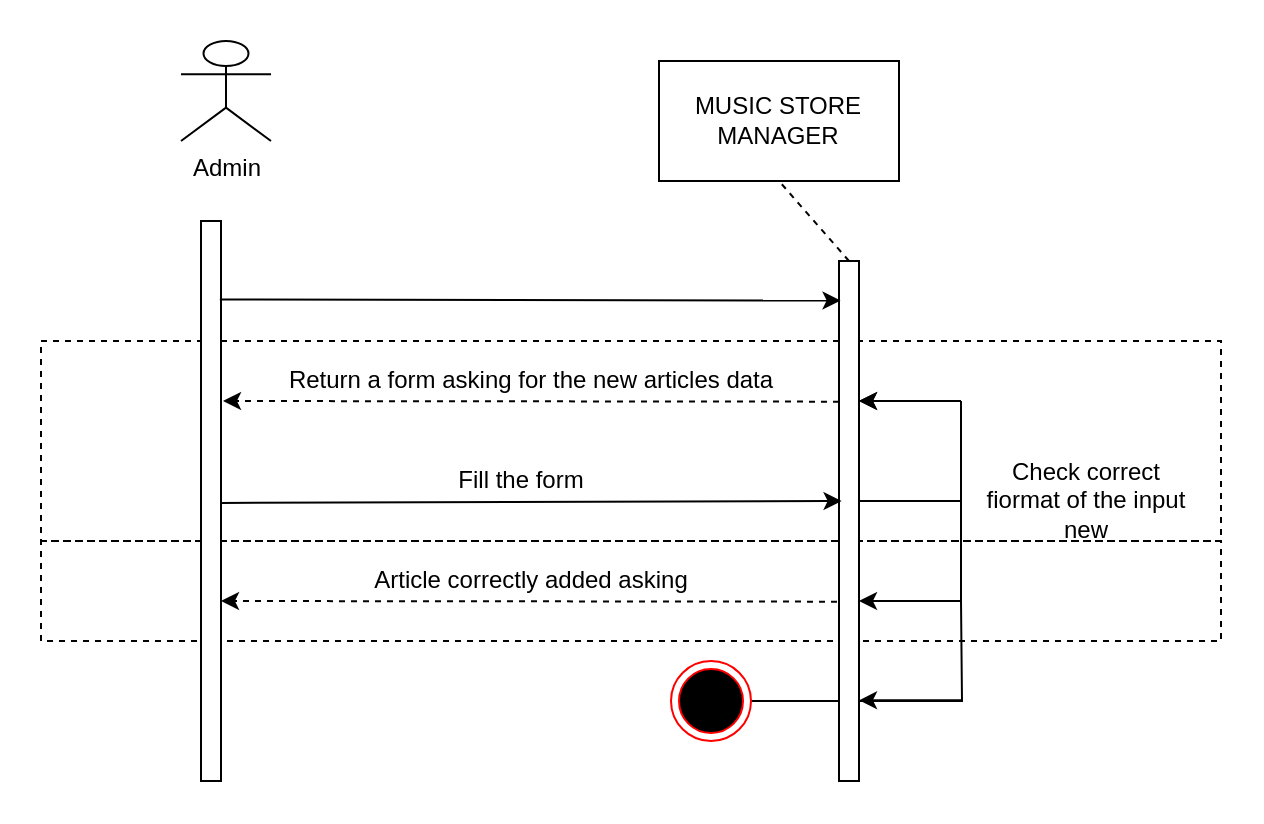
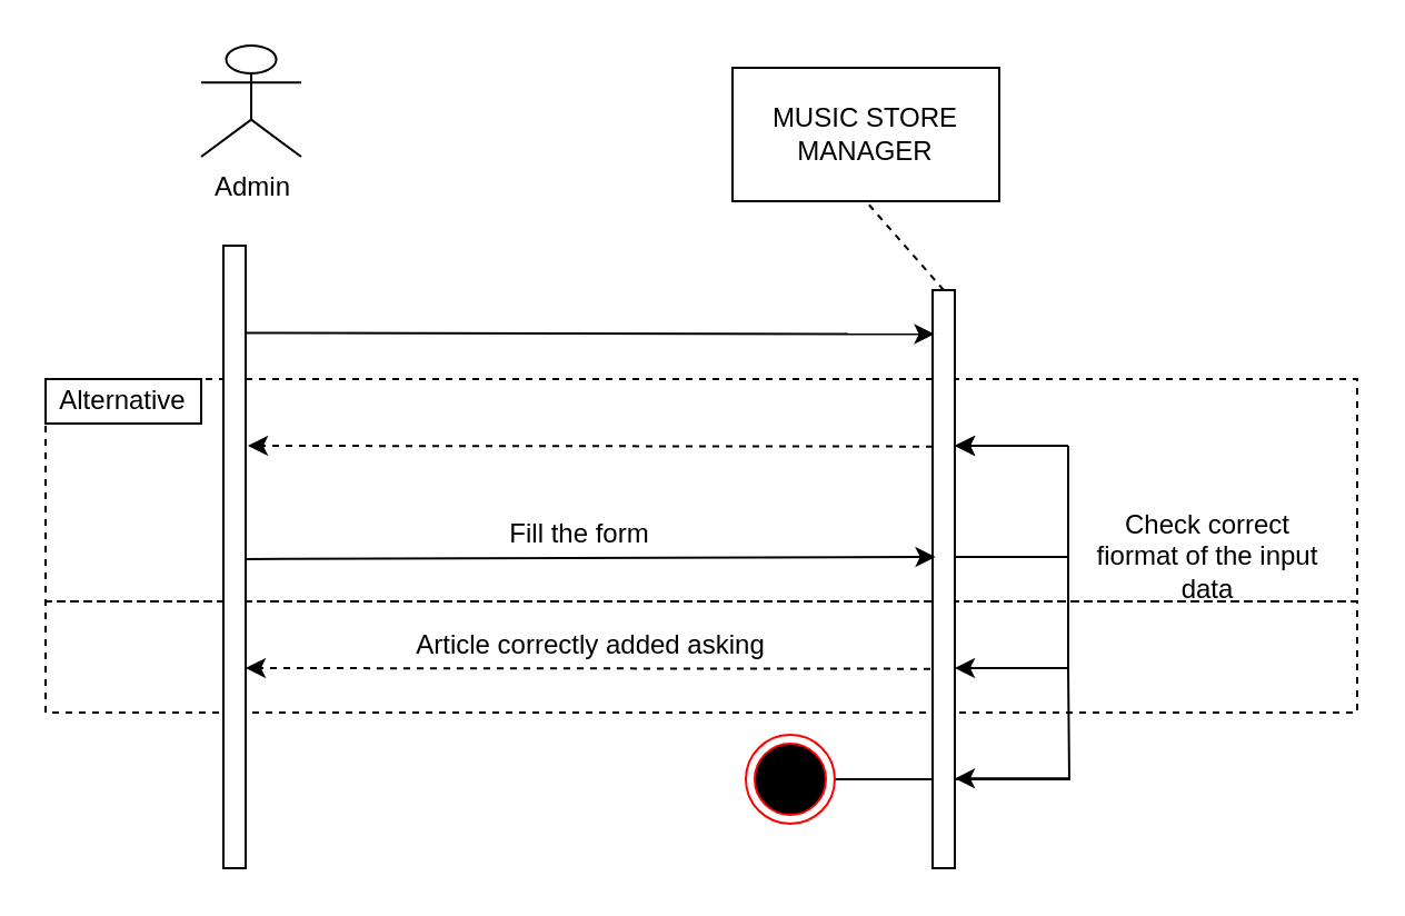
+ <mxCell id="24" value="Alternative" style="rounded=0;whiteSpace=wrap;html=1;labelBackgroundColor=none;fillColor=default;" vertex="1" parent="1"><mxGeometry x="20" y="170" width="70" height="20" as="geometry" /></mxCell>
- <mxCell id="11" value="&lt;div&gt;Return a form asking for the new articles data&lt;/div&gt;" style="text;html=1;align=center;verticalAlign=middle;resizable=0;points=[];autosize=1;strokeColor=none;fillColor=none;" vertex="1" parent="1"><mxGeometry x="135" y="180" width="260" height="20" as="geometry" /></mxCell>
- <mxCell id="15" value="&lt;font face=&quot;helvetica&quot;&gt;Check correct fiormat of the input new&lt;/font&gt;" style="text;html=1;strokeColor=none;fillColor=none;align=center;verticalAlign=middle;whiteSpace=wrap;rounded=0;" vertex="1" parent="1"><mxGeometry x="490" y="240" width="106" height="20" as="geometry" /></mxCell>
+ <mxCell id="15" value="&lt;font face=&quot;helvetica&quot;&gt;Check correct fiormat of the input data&lt;/font&gt;" style="text;html=1;strokeColor=none;fillColor=none;align=center;verticalAlign=middle;whiteSpace=wrap;rounded=0;" vertex="1" parent="1"><mxGeometry x="490" y="240" width="106" height="20" as="geometry" /></mxCell>
